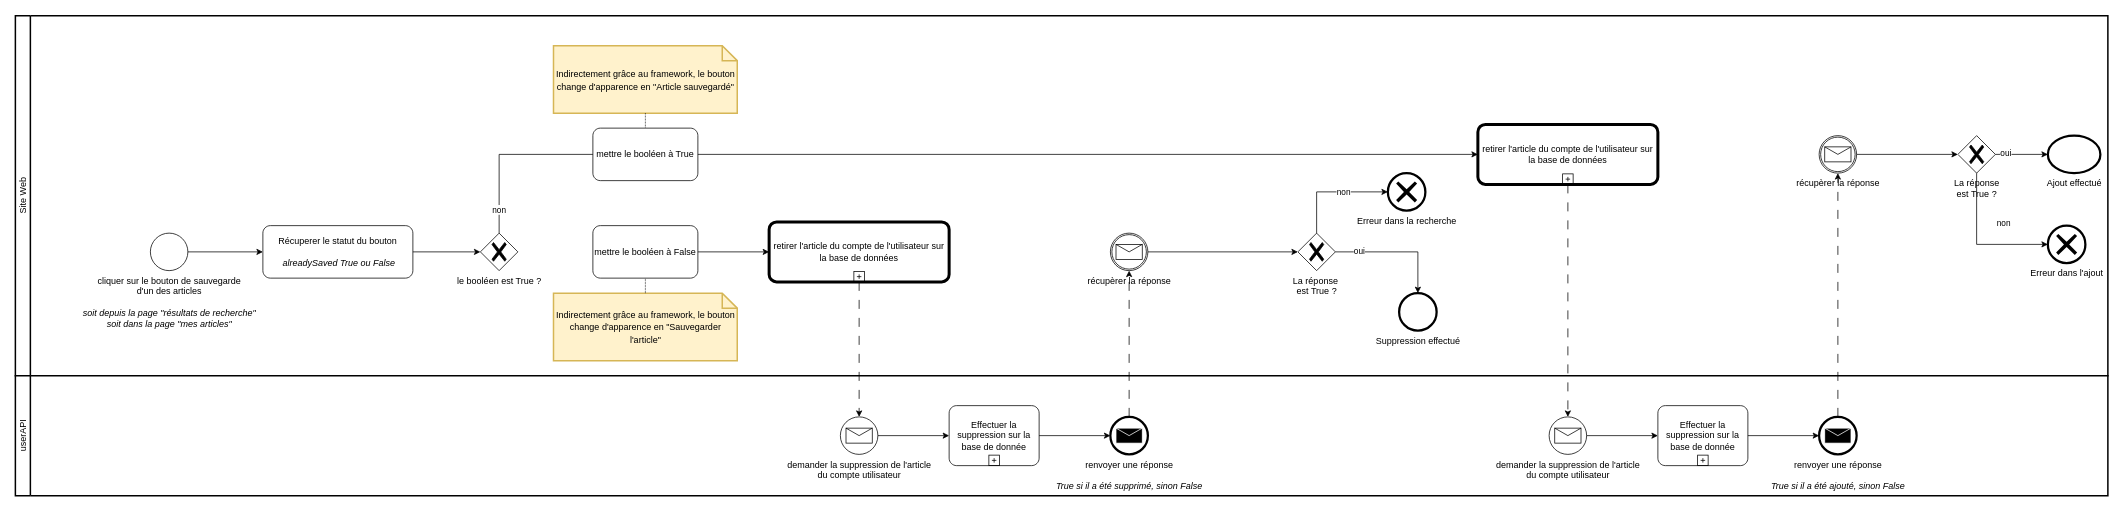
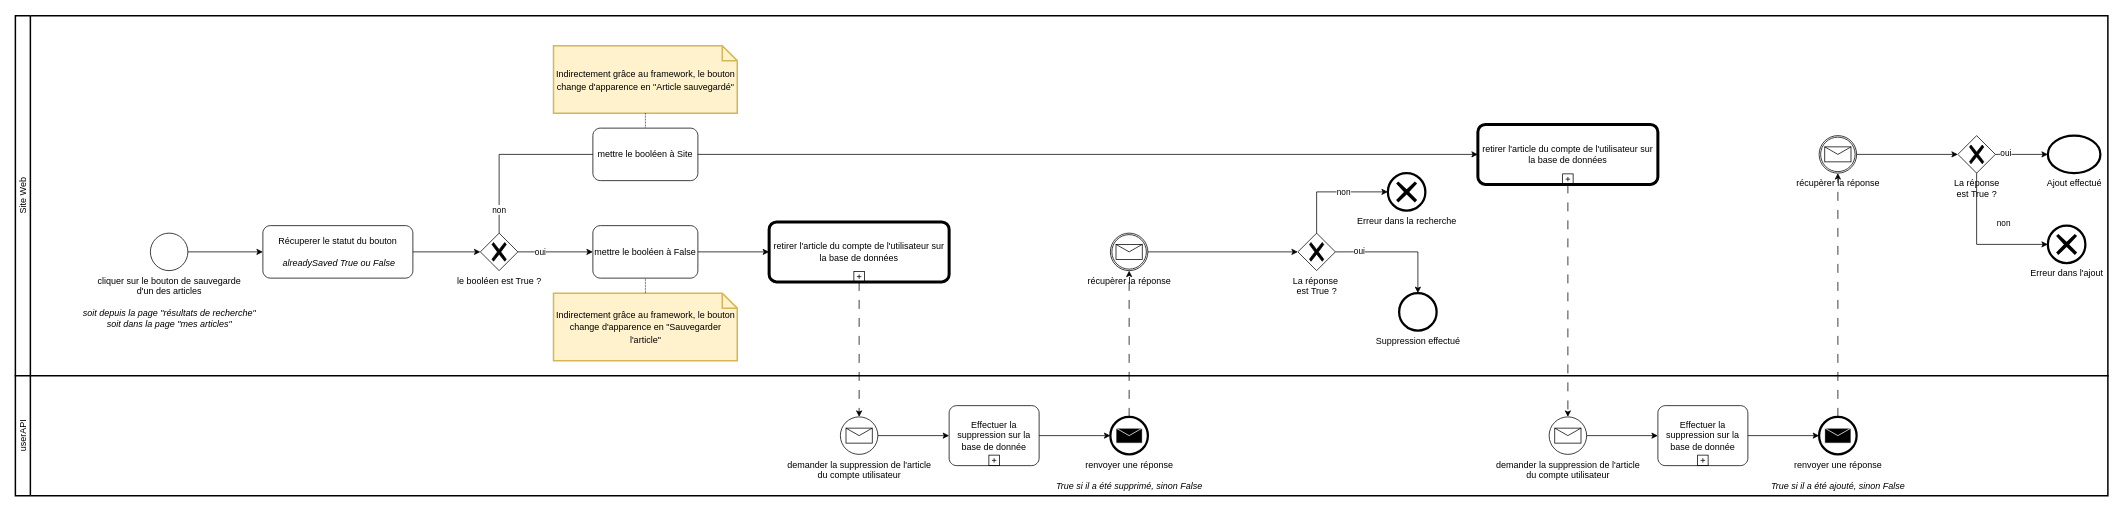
- <mxCell id="17" value="mettre le booléen à True" style="points=[[0.25,0,0],[0.5,0,0],[0.75,0,0],[1,0.25,0],[1,0.5,0],[1,0.75,0],[0.75,1,0],[0.5,1,0],[0.25,1,0],[0,0.75,0],[0,0.5,0],[0,0.25,0]];shape=mxgraph.bpmn.task;whiteSpace=wrap;rectStyle=rounded;size=10;html=1;container=1;expand=0;collapsible=0;taskMarker=abstract;" parent="6" vertex="1"><mxGeometry x="770" y="150" width="140" height="70" as="geometry" /></mxCell>
+ <mxCell id="17" value="mettre le booléen à Site" style="points=[[0.25,0,0],[0.5,0,0],[0.75,0,0],[1,0.25,0],[1,0.5,0],[1,0.75,0],[0.75,1,0],[0.5,1,0],[0.25,1,0],[0,0.75,0],[0,0.5,0],[0,0.25,0]];shape=mxgraph.bpmn.task;whiteSpace=wrap;rectStyle=rounded;size=10;html=1;container=1;expand=0;collapsible=0;taskMarker=abstract;" parent="6" vertex="1"><mxGeometry x="770" y="150" width="140" height="70" as="geometry" /></mxCell>
+ <mxCell id="12" style="edgeStyle=orthogonalEdgeStyle;rounded=0;orthogonalLoop=1;jettySize=auto;html=1;exitX=1;exitY=0.5;exitDx=0;exitDy=0;exitPerimeter=0;entryX=0;entryY=0.5;entryDx=0;entryDy=0;entryPerimeter=0;" parent="6" source="8" target="14" edge="1"><mxGeometry relative="1" as="geometry"><mxPoint x="760" y="315" as="targetPoint" /></mxGeometry></mxCell>
+ <mxCell id="13" value="oui" style="edgeLabel;html=1;align=center;verticalAlign=middle;resizable=0;points=[];" parent="12" vertex="1" connectable="0"><mxGeometry x="-0.411" relative="1" as="geometry"><mxPoint as="offset" /></mxGeometry></mxCell>
